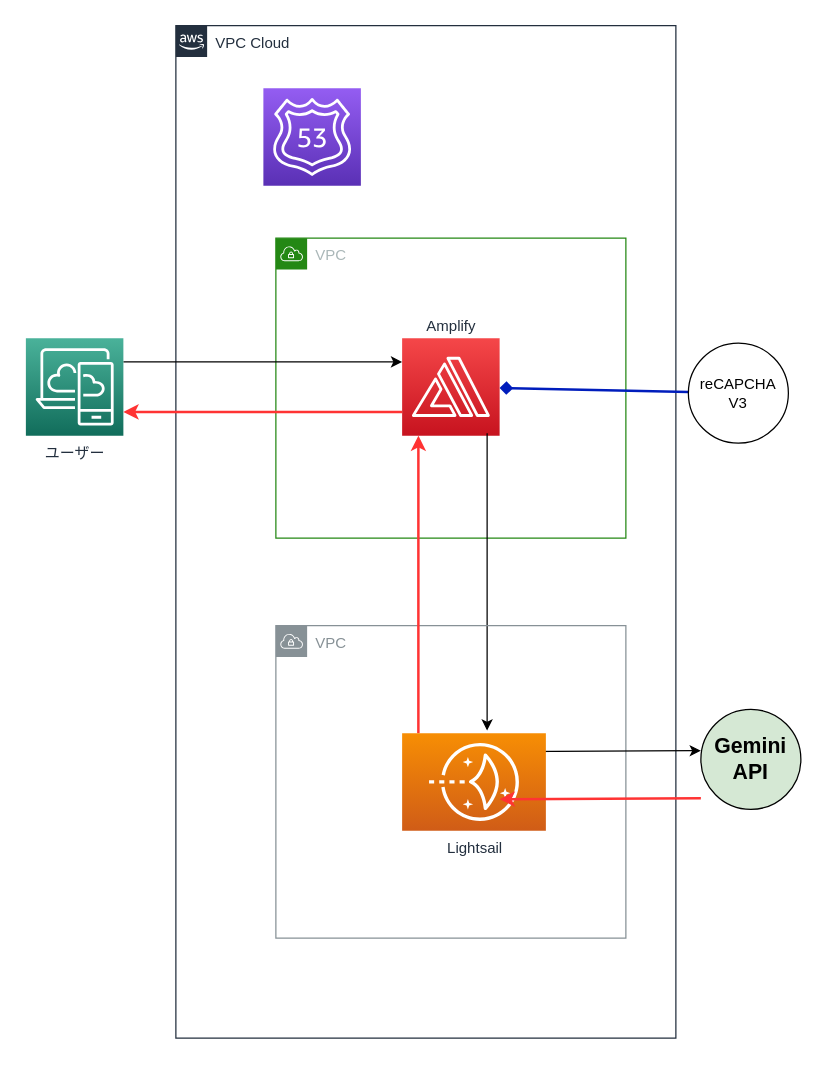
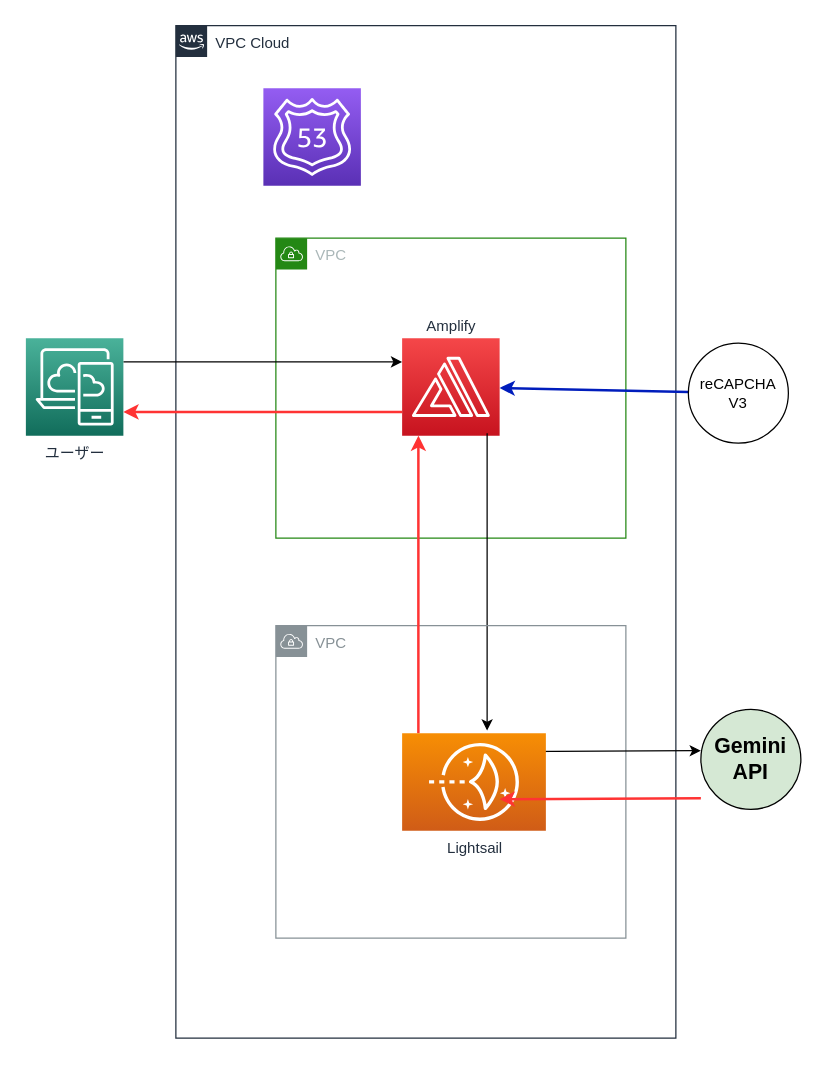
- <mxCell id="16" style="edgeStyle=none;html=1;labelBackgroundColor=#FFFFFF;strokeColor=#001DBC;strokeWidth=2;fontSize=12;fontColor=#000000;fillColor=#0050ef;endArrow=diamond;" edge="1" parent="1" source="17" target="5"><mxGeometry relative="1" as="geometry" /></mxCell>
+ <mxCell id="16" style="edgeStyle=none;html=1;labelBackgroundColor=#FFFFFF;strokeColor=#001DBC;strokeWidth=2;fontSize=12;fontColor=#000000;fillColor=#0050ef;" edge="1" parent="1" source="17" target="5"><mxGeometry relative="1" as="geometry" /></mxCell>
